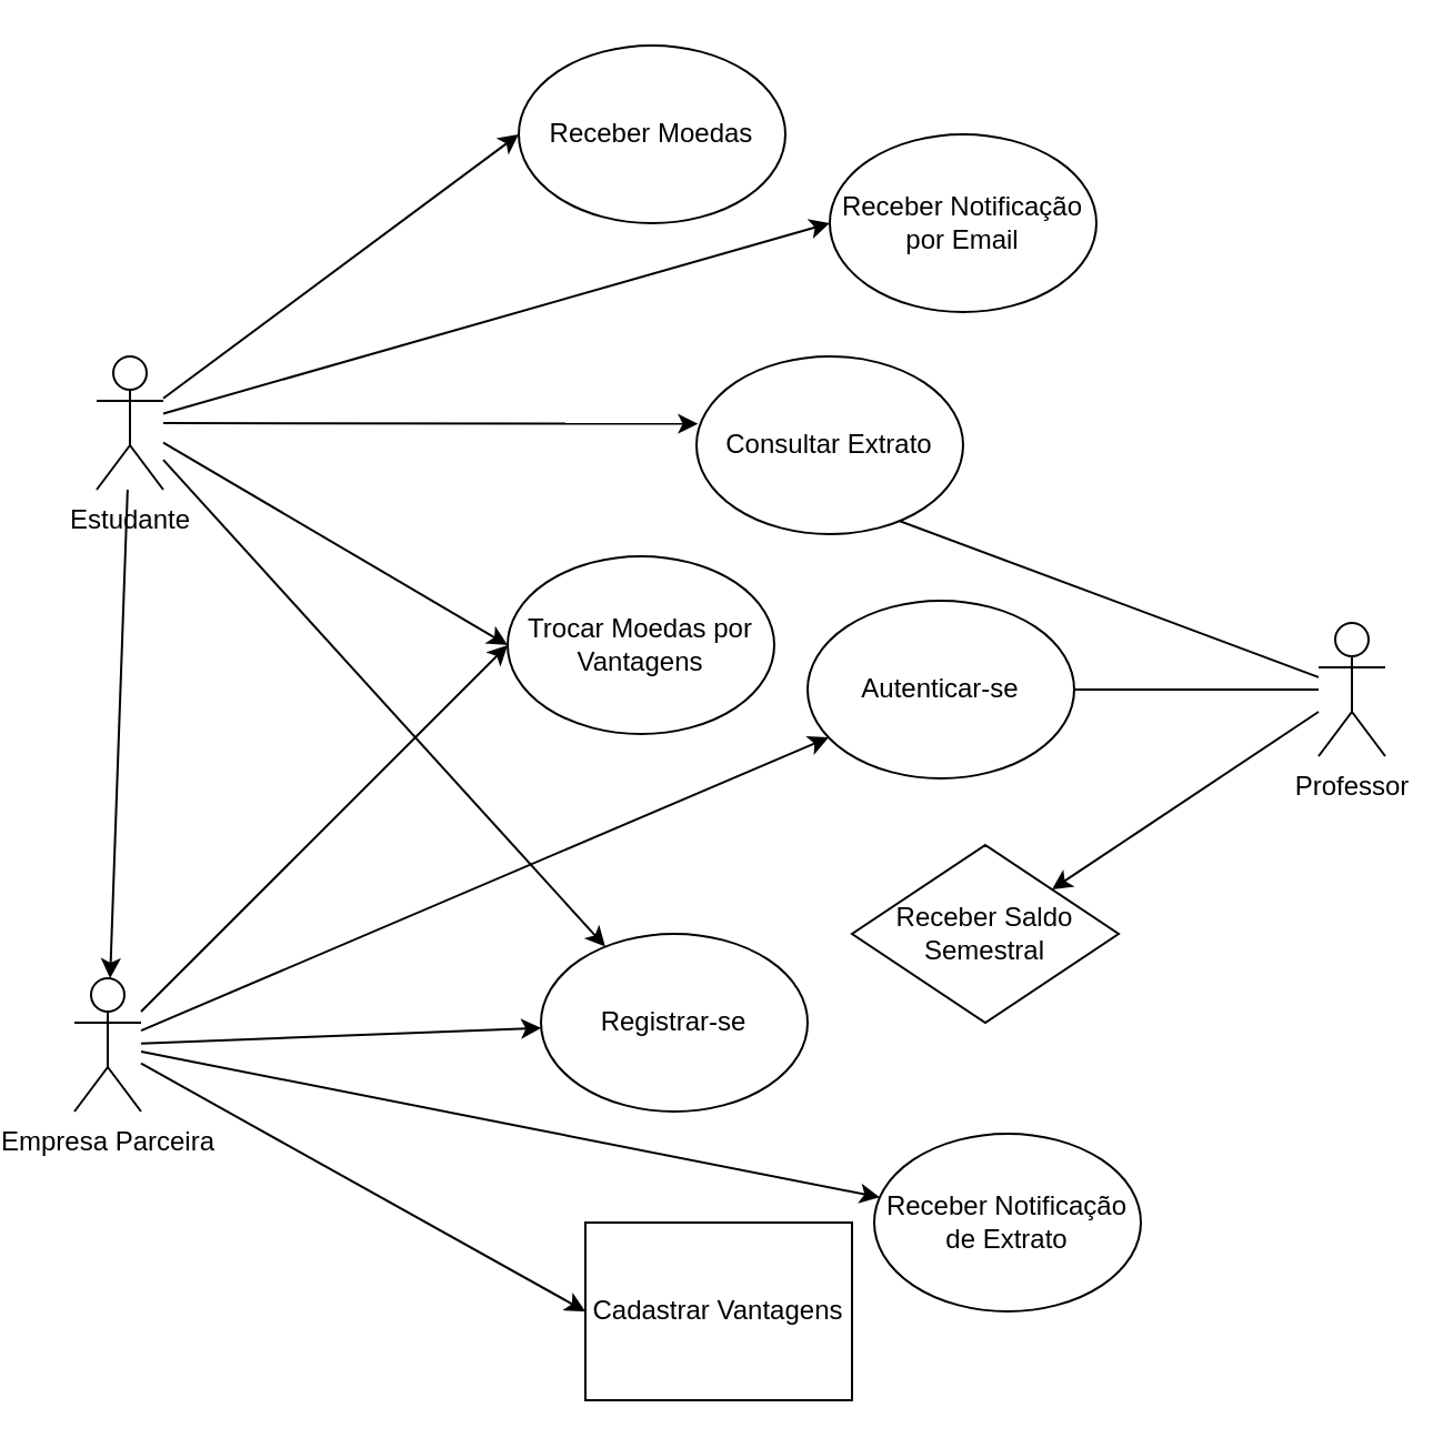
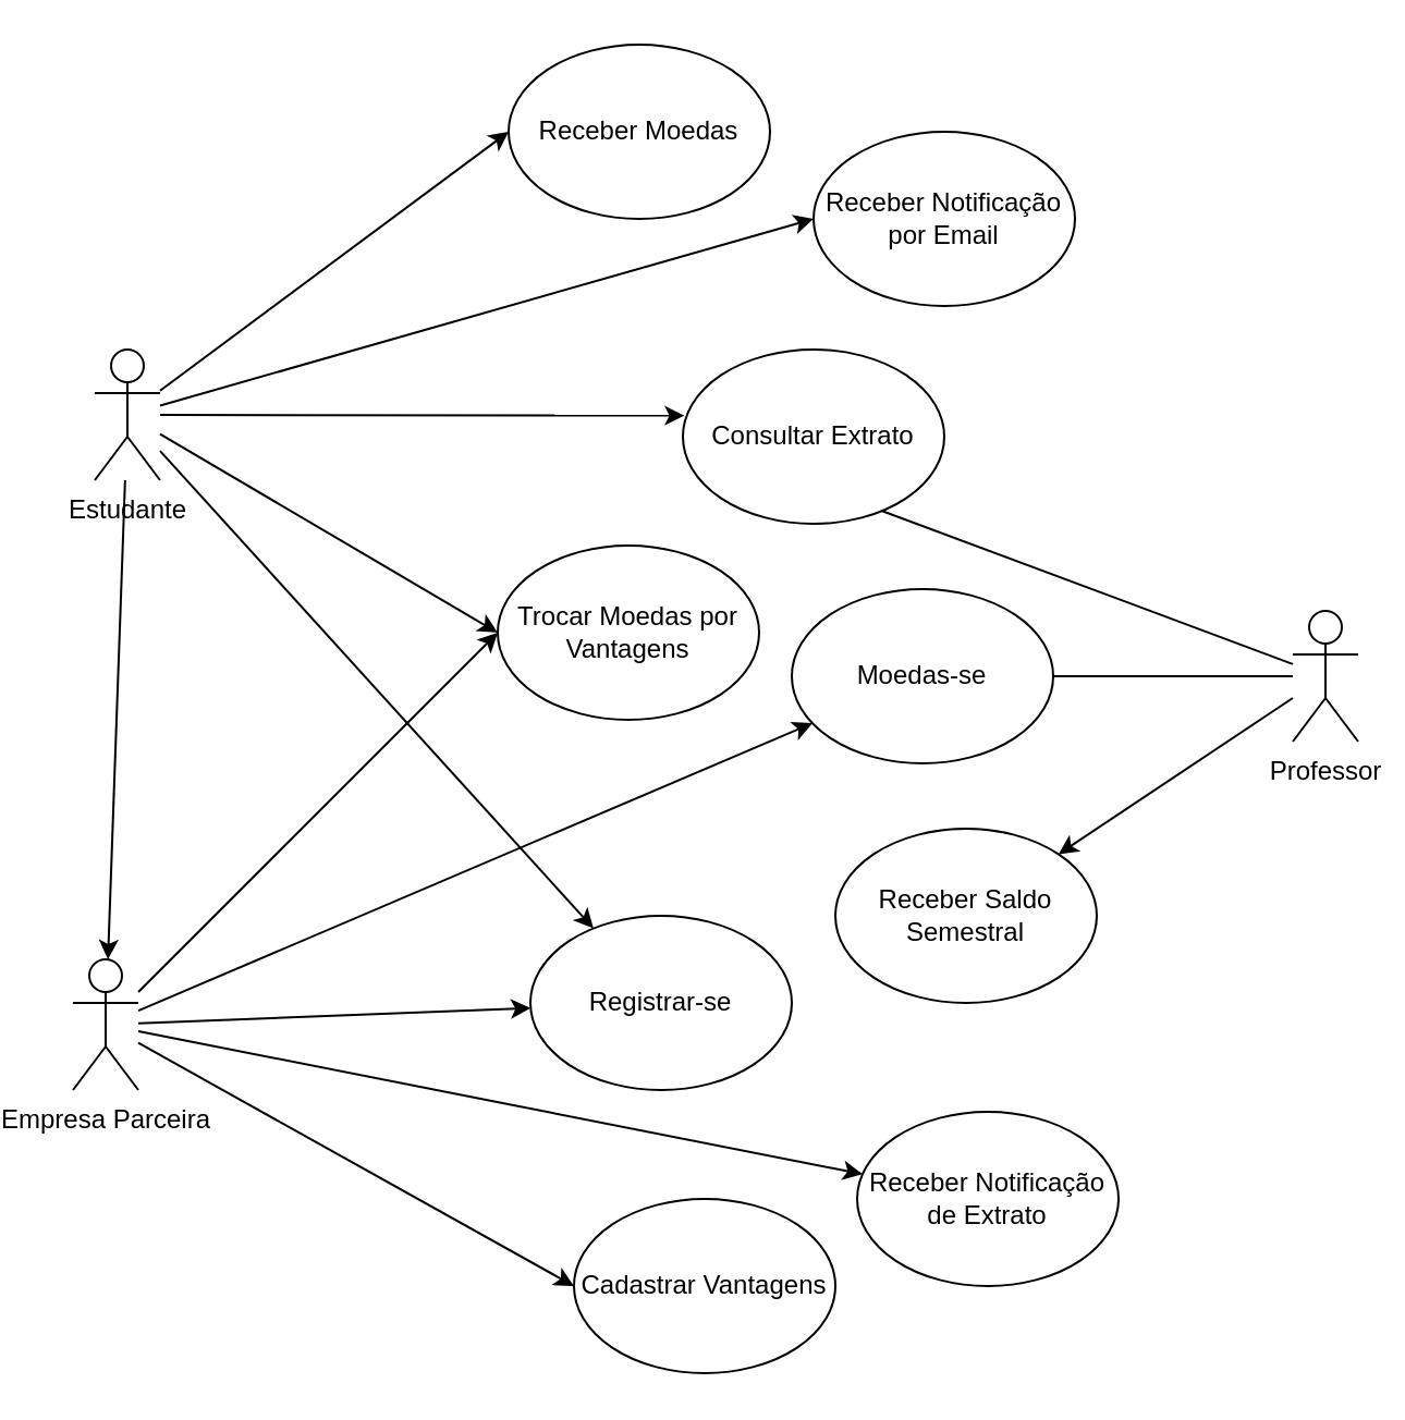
- <mxCell id="19" value="Autenticar-se" style="ellipse;whiteSpace=wrap;html=1;" vertex="1" parent="1"><mxGeometry x="350" y="270" width="120" height="80" as="geometry" /></mxCell>
+ <mxCell id="19" value="Moedas-se" style="ellipse;whiteSpace=wrap;html=1;" vertex="1" parent="1"><mxGeometry x="350" y="270" width="120" height="80" as="geometry" /></mxCell>
- <mxCell id="24" value="Receber Saldo Semestral" style="rhombus;whiteSpace=wrap;html=1;" vertex="1" parent="1"><mxGeometry x="370" y="380" width="120" height="80" as="geometry" /></mxCell>
+ <mxCell id="24" value="Receber Saldo Semestral" style="ellipse;whiteSpace=wrap;html=1;" vertex="1" parent="1"><mxGeometry x="370" y="380" width="120" height="80" as="geometry" /></mxCell>
- <mxCell id="25" value="Cadastrar Vantagens" style="whiteSpace=wrap;html=1;rounded=0;" vertex="1" parent="1"><mxGeometry x="250" y="550" width="120" height="80" as="geometry" /></mxCell>
+ <mxCell id="25" value="Cadastrar Vantagens" style="ellipse;whiteSpace=wrap;html=1;" vertex="1" parent="1"><mxGeometry x="250" y="550" width="120" height="80" as="geometry" /></mxCell>
